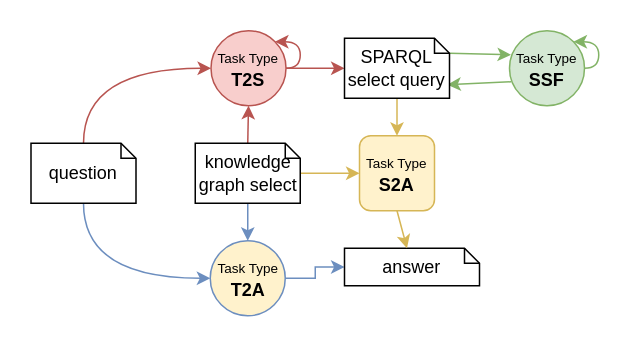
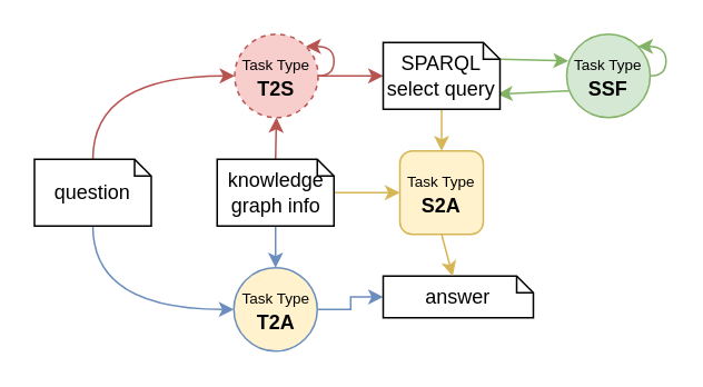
- <mxCell id="16" value="&lt;font style=&quot;font-size: 9px;&quot;&gt;Task Type&lt;/font&gt;&lt;br&gt;&lt;b&gt;T2S&lt;/b&gt;" style="ellipse;whiteSpace=wrap;html=1;aspect=fixed;fillColor=#f8cecc;strokeColor=#b85450;" parent="1" vertex="1"><mxGeometry x="140" y="20" width="50" height="50" as="geometry" /></mxCell>
+ <mxCell id="16" value="&lt;font style=&quot;font-size: 9px;&quot;&gt;Task Type&lt;/font&gt;&lt;br&gt;&lt;b&gt;T2S&lt;/b&gt;" style="ellipse;whiteSpace=wrap;html=1;aspect=fixed;fillColor=#f8cecc;strokeColor=#b85450;dashed=1;" parent="1" vertex="1"><mxGeometry x="140" y="20" width="50" height="50" as="geometry" /></mxCell>
- <mxCell id="11" value="knowledge graph select" style="shape=note;size=10;whiteSpace=wrap;html=1;" parent="1" vertex="1"><mxGeometry x="129.5" y="95" width="70" height="40" as="geometry" /></mxCell>
+ <mxCell id="11" value="knowledge graph info" style="shape=note;size=10;whiteSpace=wrap;html=1;" parent="1" vertex="1"><mxGeometry x="129.5" y="95" width="70" height="40" as="geometry" /></mxCell>
